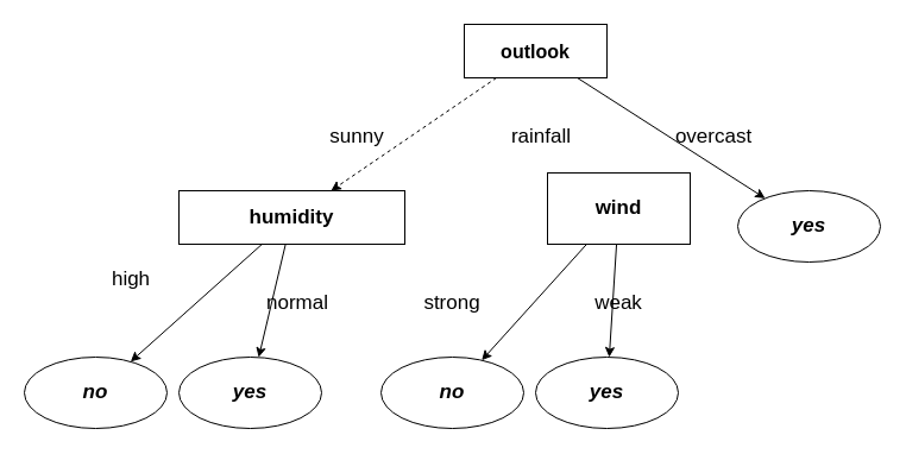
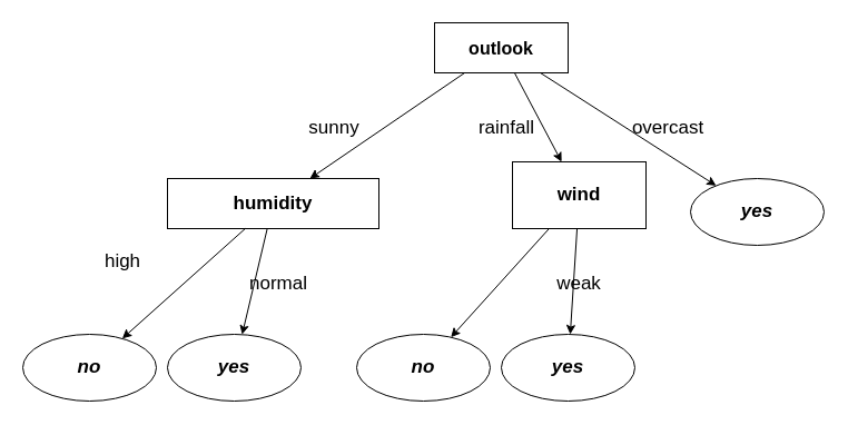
+ <mxCell id="3" value="" style="edgeStyle=none;rounded=0;orthogonalLoop=1;jettySize=auto;html=1;fontSize=16;" parent="1" source="5" target="11" edge="1"><mxGeometry relative="1" as="geometry" /></mxCell>
- <mxCell id="2" value="" style="rounded=0;orthogonalLoop=1;jettySize=auto;html=1;fontSize=16;dashed=1;" parent="1" source="5" target="8" edge="1"><mxGeometry relative="1" as="geometry" /></mxCell>
+ <mxCell id="2" value="" style="rounded=0;orthogonalLoop=1;jettySize=auto;html=1;fontSize=16;" parent="1" source="5" target="8" edge="1"><mxGeometry relative="1" as="geometry" /></mxCell>
- <mxCell id="20" value="strong" style="text;html=1;strokeColor=none;fillColor=none;align=center;verticalAlign=middle;whiteSpace=wrap;rounded=0;fontSize=17;" vertex="1" parent="1"><mxGeometry x="350" y="240" width="60" height="30" as="geometry" /></mxCell>
